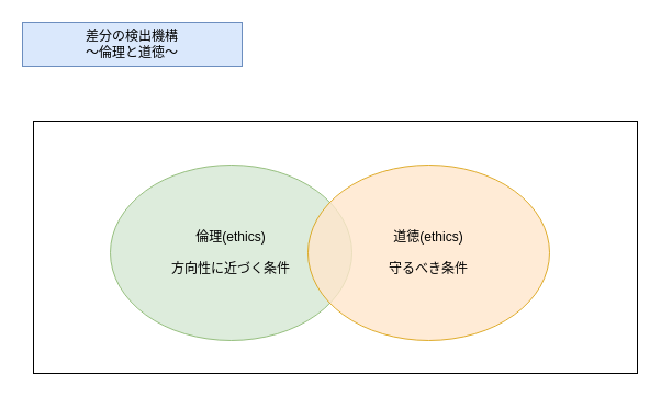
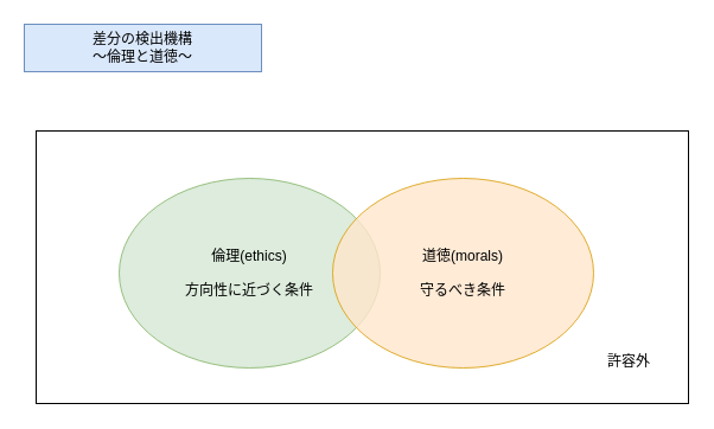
- <mxCell id="5" value="道徳&lt;span style=&quot;background-color: transparent; color: light-dark(rgb(0, 0, 0), rgb(255, 255, 255));&quot;&gt;(ethics)&lt;/span&gt;&lt;div&gt;&lt;span style=&quot;background-color: transparent; color: light-dark(rgb(0, 0, 0), rgb(255, 255, 255));&quot;&gt;&lt;br&gt;&lt;/span&gt;&lt;/div&gt;&lt;div&gt;&lt;span style=&quot;background-color: transparent; color: light-dark(rgb(0, 0, 0), rgb(255, 255, 255));&quot;&gt;守るべき条件&lt;/span&gt;&lt;/div&gt;" style="ellipse;whiteSpace=wrap;html=1;opacity=80;fillColor=#ffe6cc;strokeColor=#d79b00;" vertex="1" parent="1"><mxGeometry x="280" y="150" width="220" height="160" as="geometry" /></mxCell>
+ <mxCell id="5" value="道徳&lt;span style=&quot;background-color: transparent; color: light-dark(rgb(0, 0, 0), rgb(255, 255, 255));&quot;&gt;(morals)&lt;/span&gt;&lt;div&gt;&lt;span style=&quot;background-color: transparent; color: light-dark(rgb(0, 0, 0), rgb(255, 255, 255));&quot;&gt;&lt;br&gt;&lt;/span&gt;&lt;/div&gt;&lt;div&gt;&lt;span style=&quot;background-color: transparent; color: light-dark(rgb(0, 0, 0), rgb(255, 255, 255));&quot;&gt;守るべき条件&lt;/span&gt;&lt;/div&gt;" style="ellipse;whiteSpace=wrap;html=1;opacity=80;fillColor=#ffe6cc;strokeColor=#d79b00;" vertex="1" parent="1"><mxGeometry x="280" y="150" width="220" height="160" as="geometry" /></mxCell>
+ <mxCell id="6" value="許容外" style="text;html=1;align=center;verticalAlign=middle;whiteSpace=wrap;rounded=0;" vertex="1" parent="1"><mxGeometry x="500" y="290" width="60" height="30" as="geometry" /></mxCell>
